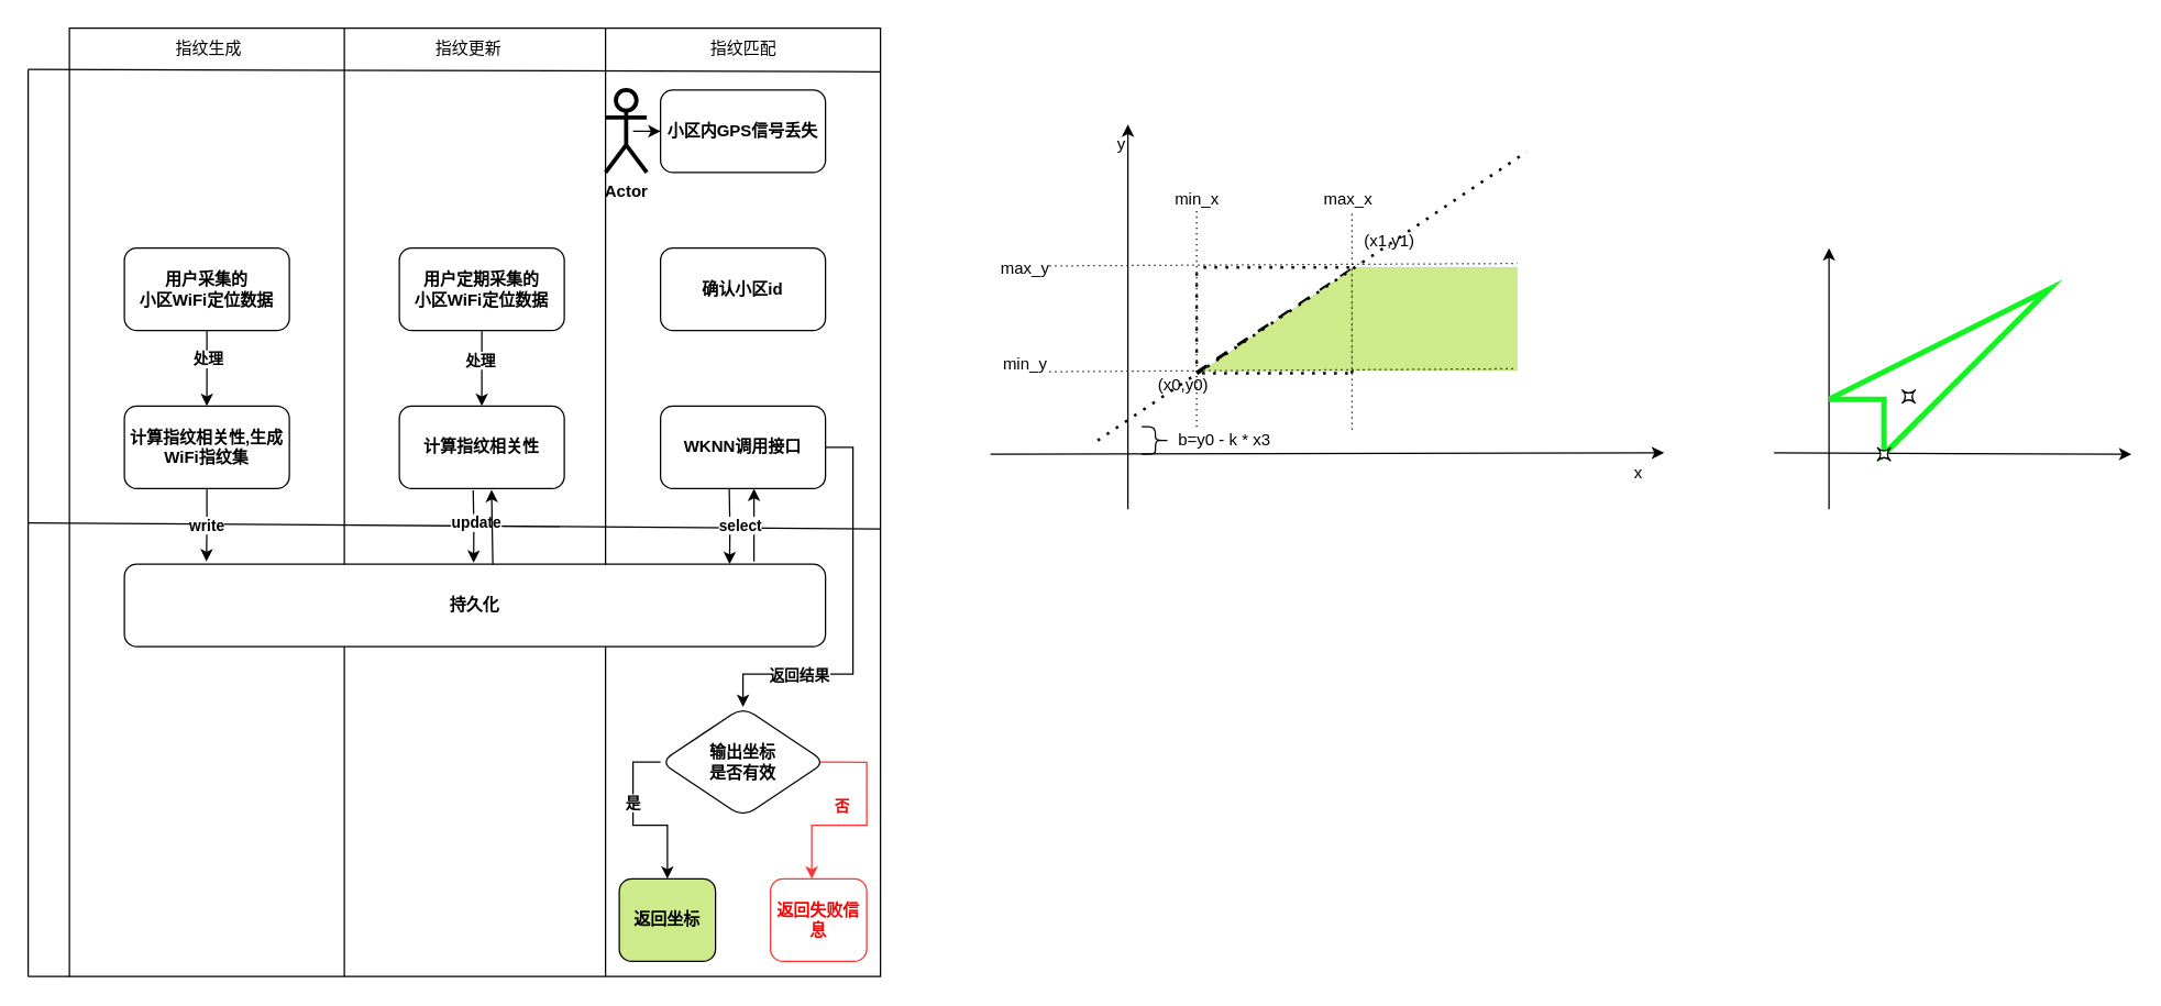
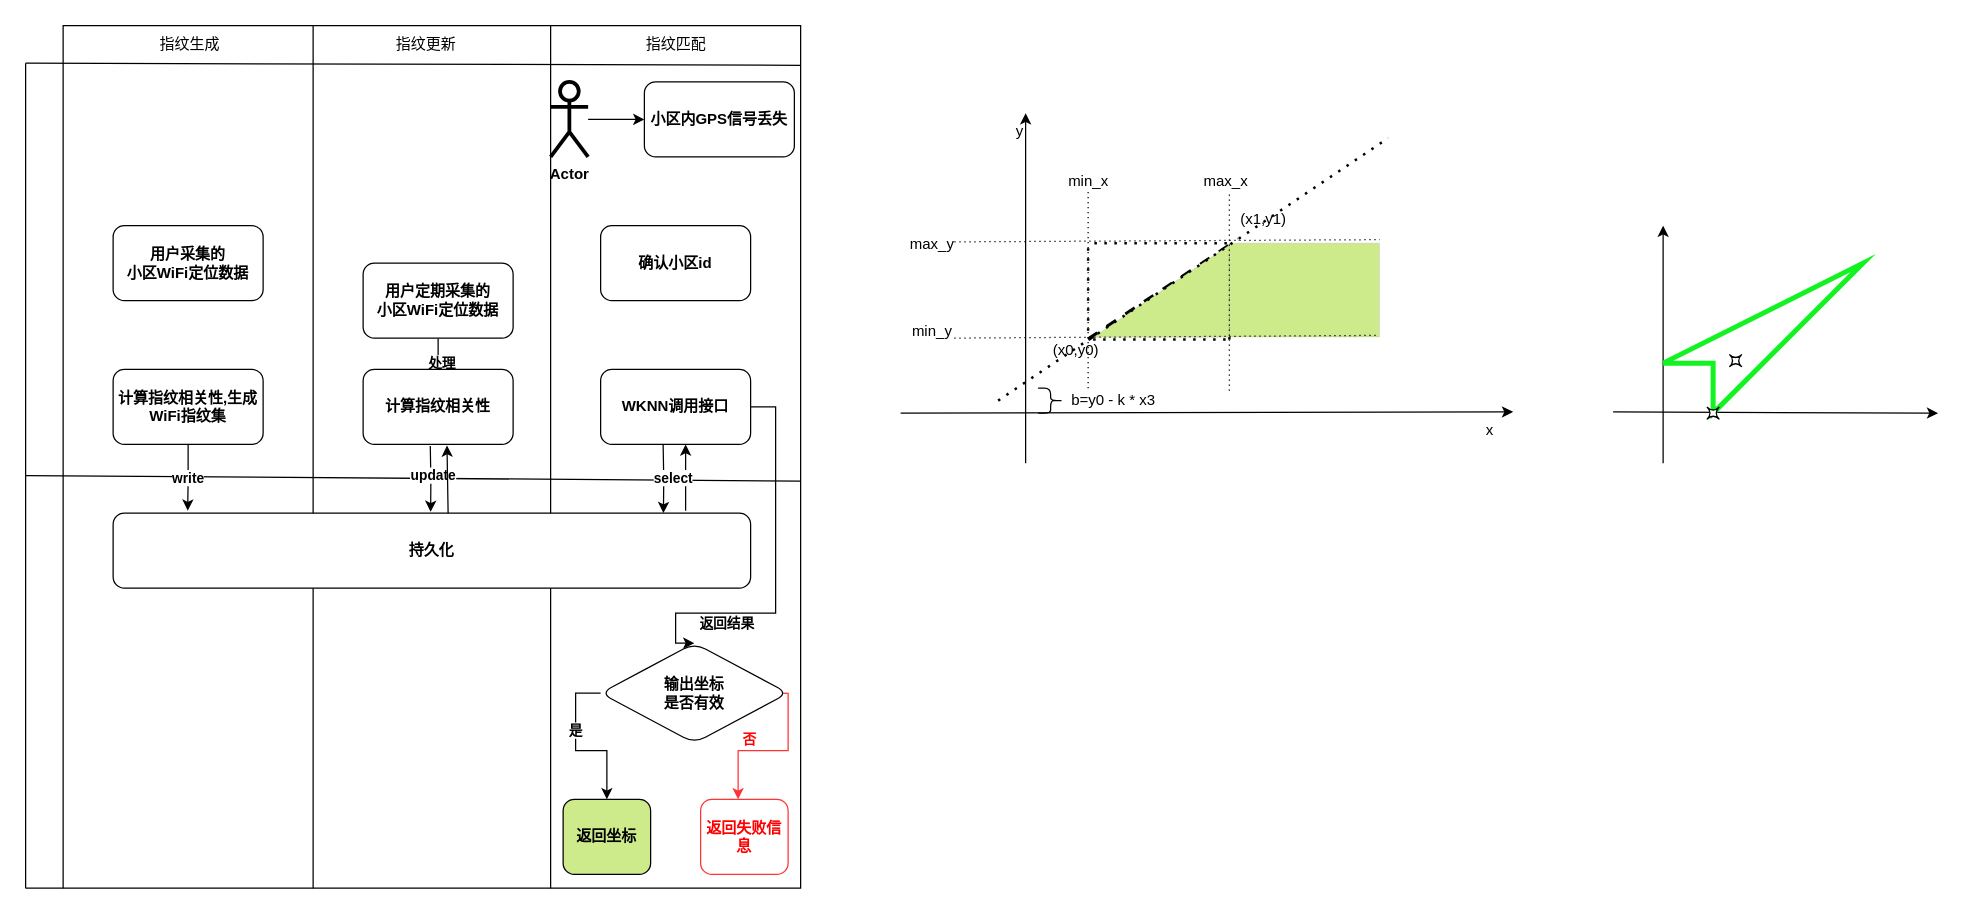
- <mxCell id="32" value="小区内GPS信号丢失" style="rounded=1;whiteSpace=wrap;html=1;fontStyle=1" parent="1" vertex="1"><mxGeometry x="480" y="65" width="120" height="60" as="geometry" /></mxCell>
+ <mxCell id="32" value="小区内GPS信号丢失" style="rounded=1;whiteSpace=wrap;html=1;fontStyle=1" parent="1" vertex="1"><mxGeometry x="515" y="65" width="120" height="60" as="geometry" /></mxCell>
- <mxCell id="46" value="用户定期采集的&lt;br&gt;小区WiFi定位数据" style="rounded=1;whiteSpace=wrap;html=1;fontStyle=1" parent="1" vertex="1"><mxGeometry x="290" y="180" width="120" height="60" as="geometry" /></mxCell>
+ <mxCell id="46" value="用户定期采集的&lt;br&gt;小区WiFi定位数据" style="rounded=1;whiteSpace=wrap;html=1;fontStyle=1" parent="1" vertex="1"><mxGeometry x="290" y="210" width="120" height="60" as="geometry" /></mxCell>
- <mxCell id="24" style="edgeStyle=orthogonalEdgeStyle;rounded=0;orthogonalLoop=1;jettySize=auto;html=1;entryX=0.5;entryY=0;entryDx=0;entryDy=0;fontStyle=1" parent="1" source="26" target="38" edge="1"><mxGeometry relative="1" as="geometry" /></mxCell>
- <mxCell id="25" value="处理" style="edgeLabel;html=1;align=center;verticalAlign=middle;resizable=0;points=[];fontStyle=1" parent="24" vertex="1" connectable="0"><mxGeometry x="-0.273" y="-1" relative="1" as="geometry"><mxPoint x="1" as="offset" /></mxGeometry></mxCell>
- <mxCell id="43" value="输出坐标&lt;br&gt;是否有效" style="rhombus;whiteSpace=wrap;html=1;rounded=1;fontStyle=1" parent="1" vertex="1"><mxGeometry x="480" y="514" width="120" height="80" as="geometry" /></mxCell>
+ <mxCell id="43" value="输出坐标&lt;br&gt;是否有效" style="rhombus;whiteSpace=wrap;html=1;rounded=1;fontStyle=1" parent="1" vertex="1"><mxGeometry x="480" y="514" width="150" height="80" as="geometry" /></mxCell>
